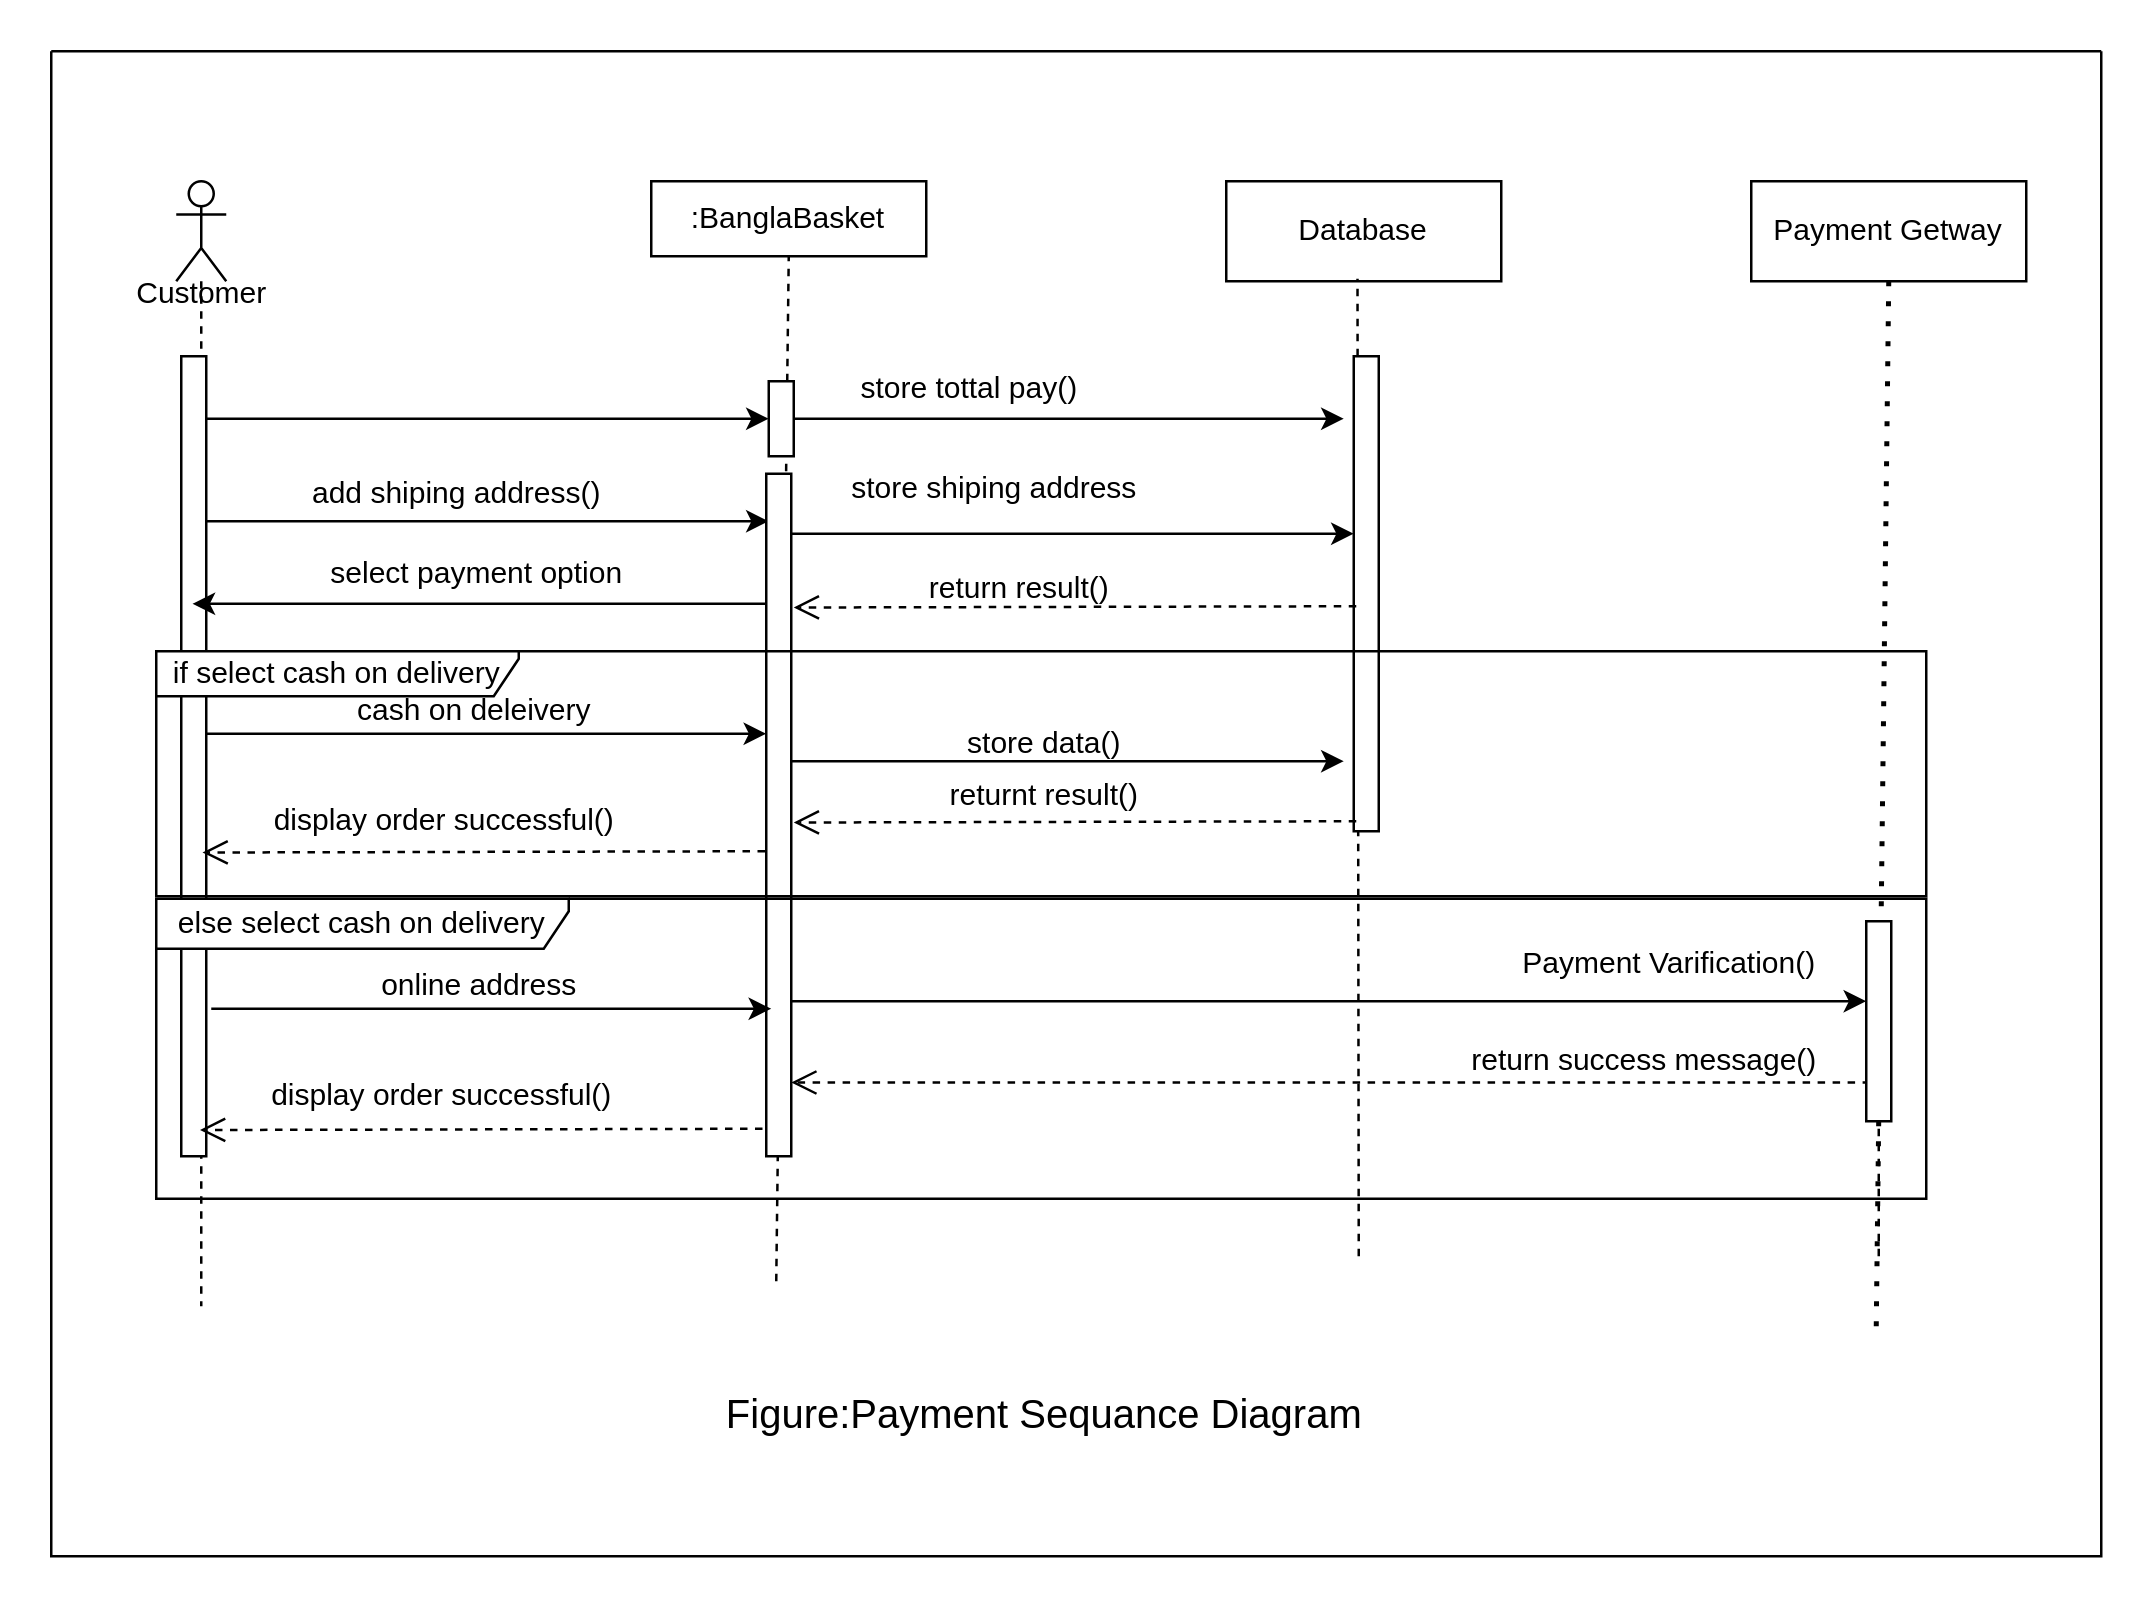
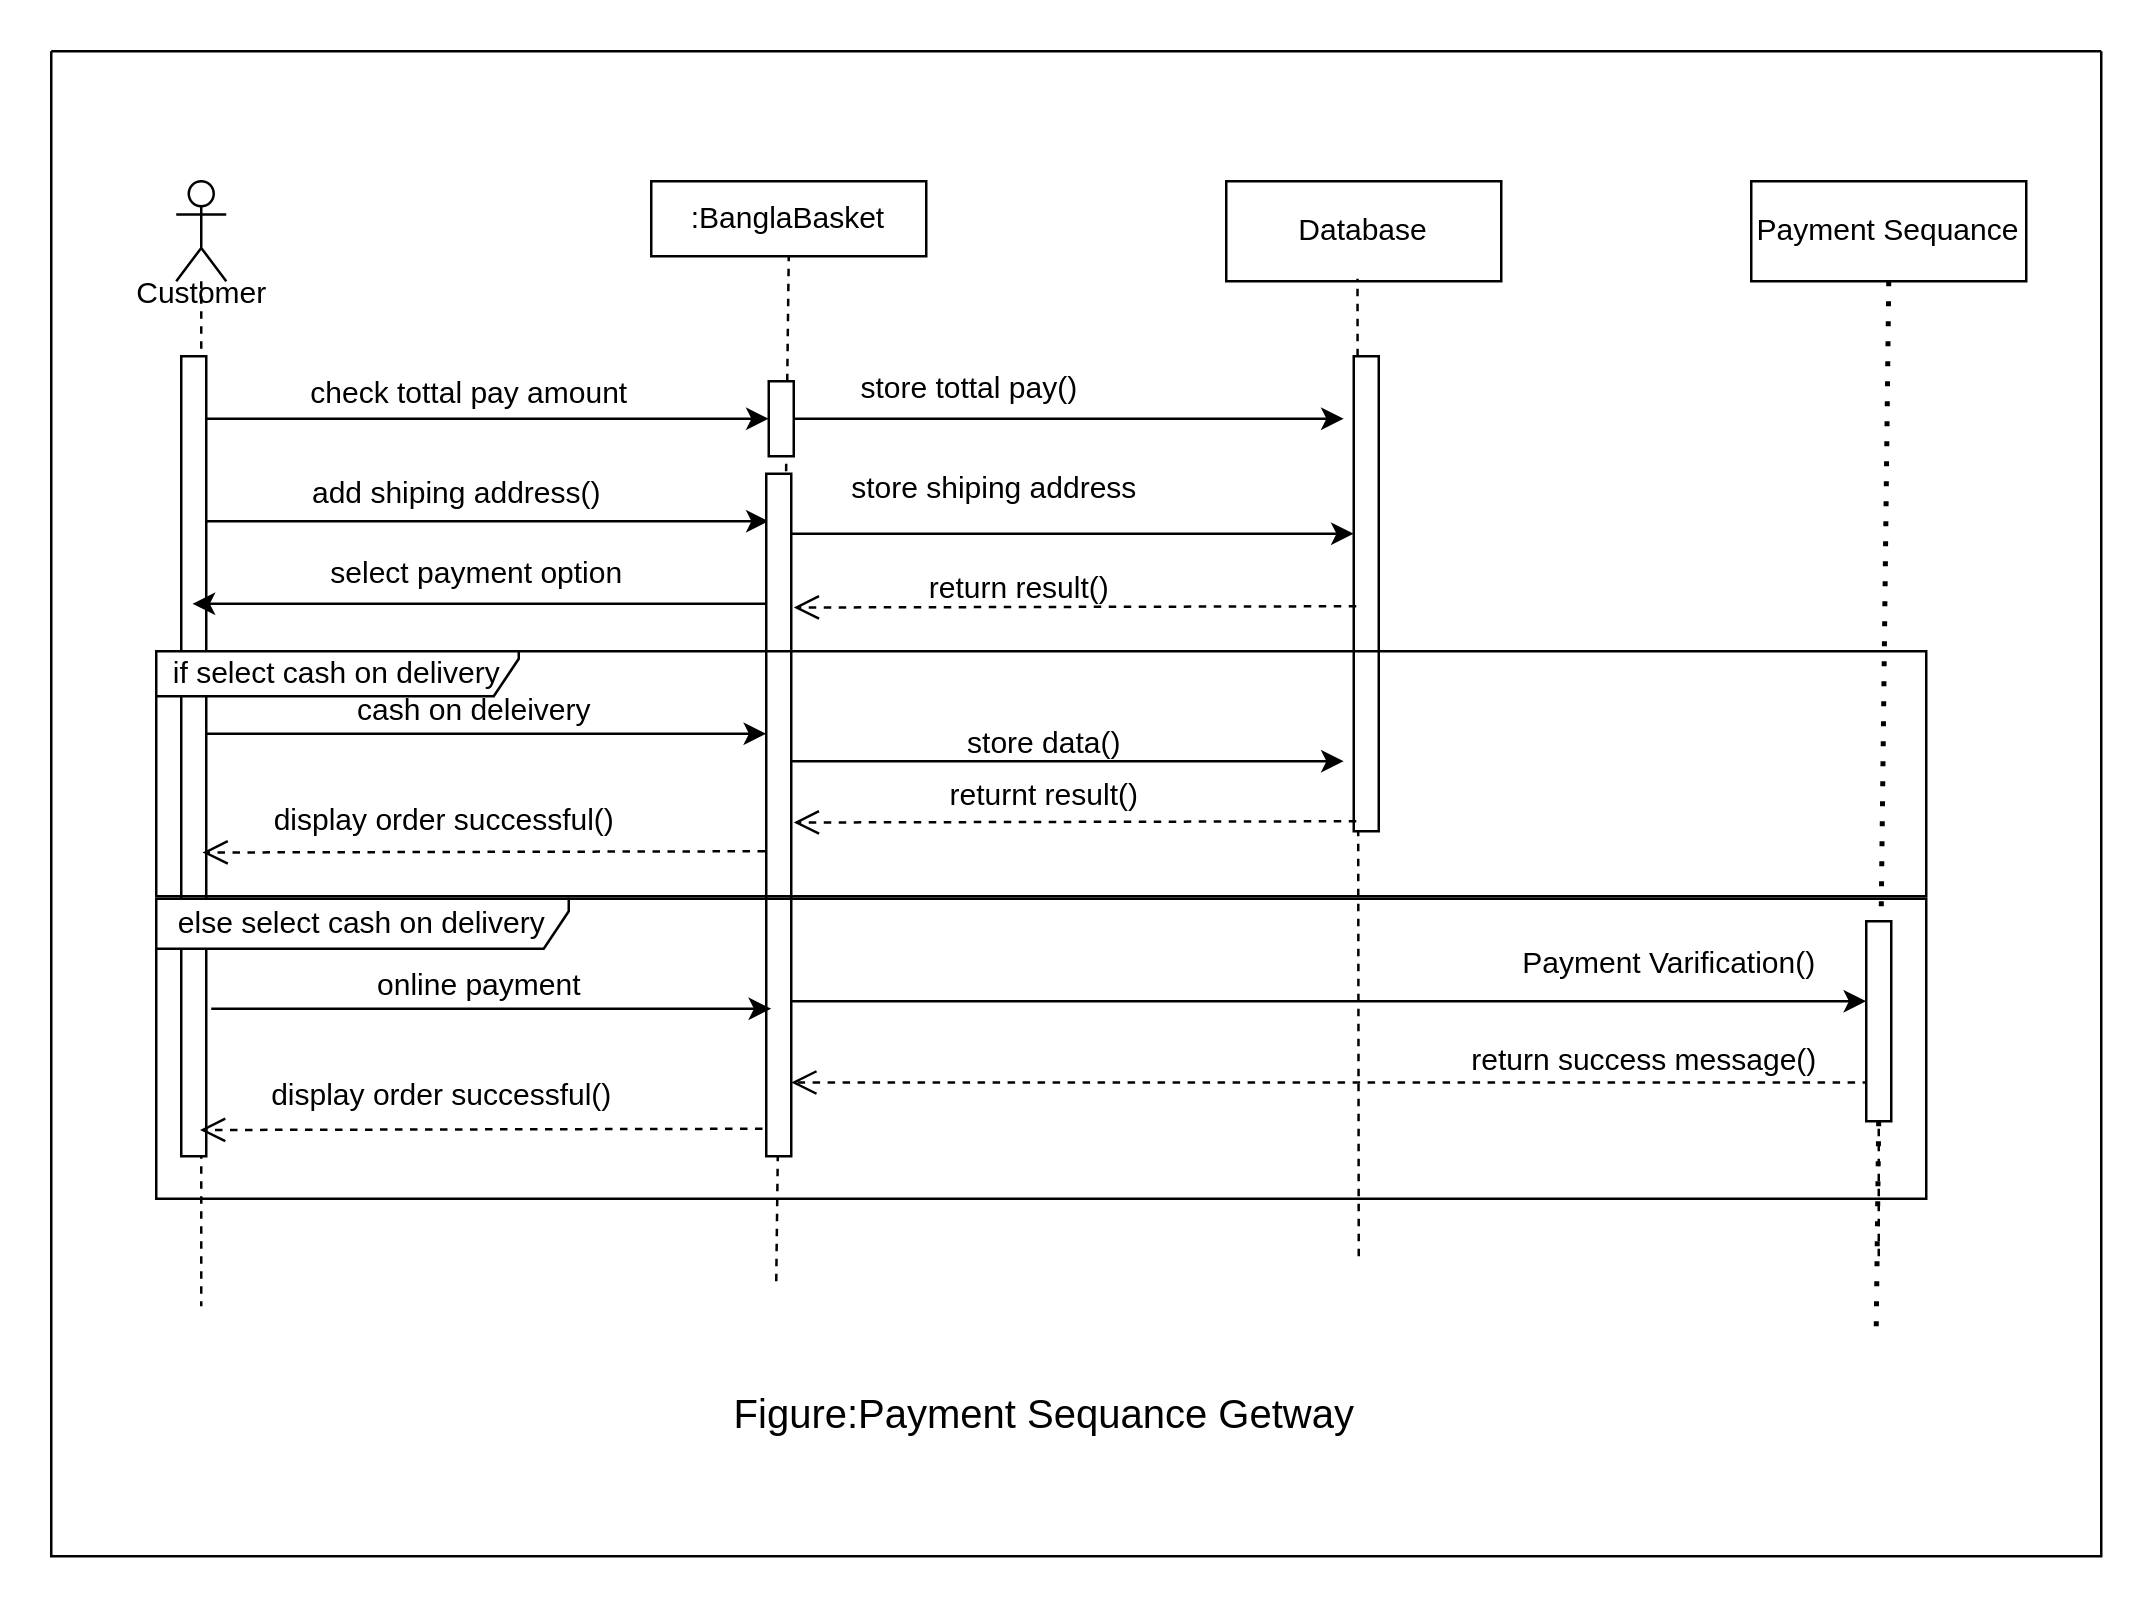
- <mxCell id="6" value="Payment Getway" style="html=1;whiteSpace=wrap;" parent="1" vertex="1"><mxGeometry x="700" y="72" width="110" height="40" as="geometry" /></mxCell>
+ <mxCell id="6" value="Payment Sequance" style="html=1;whiteSpace=wrap;" parent="1" vertex="1"><mxGeometry x="700" y="72" width="110" height="40" as="geometry" /></mxCell>
+ <mxCell id="14" value="check tottal pay amount" style="text;html=1;align=center;verticalAlign=middle;resizable=0;points=[];autosize=1;strokeColor=none;fillColor=none;" vertex="1" parent="1"><mxGeometry x="112" y="142" width="150" height="30" as="geometry" /></mxCell>
- <mxCell id="38" value="online address" style="text;html=1;align=center;verticalAlign=middle;resizable=0;points=[];autosize=1;strokeColor=none;fillColor=none;" vertex="1" parent="1"><mxGeometry x="141" y="379" width="100" height="30" as="geometry" /></mxCell>
+ <mxCell id="38" value="online payment" style="text;html=1;align=center;verticalAlign=middle;resizable=0;points=[];autosize=1;strokeColor=none;fillColor=none;" vertex="1" parent="1"><mxGeometry x="141" y="379" width="100" height="30" as="geometry" /></mxCell>
- <mxCell id="46" value="&lt;font style=&quot;font-size: 16px;&quot;&gt;Figure:Payment Sequance Diagram&lt;/font&gt;" style="text;html=1;align=center;verticalAlign=middle;resizable=0;points=[];autosize=1;strokeColor=none;fillColor=none;fontSize=12;fontFamily=Helvetica;fontColor=default;" vertex="1" parent="1"><mxGeometry x="277" y="550" width="280" height="30" as="geometry" /></mxCell>
+ <mxCell id="46" value="&lt;font style=&quot;font-size: 16px;&quot;&gt;Figure:Payment Sequance Getway&lt;/font&gt;" style="text;html=1;align=center;verticalAlign=middle;resizable=0;points=[];autosize=1;strokeColor=none;fillColor=none;fontSize=12;fontFamily=Helvetica;fontColor=default;" vertex="1" parent="1"><mxGeometry x="277" y="550" width="280" height="30" as="geometry" /></mxCell>
